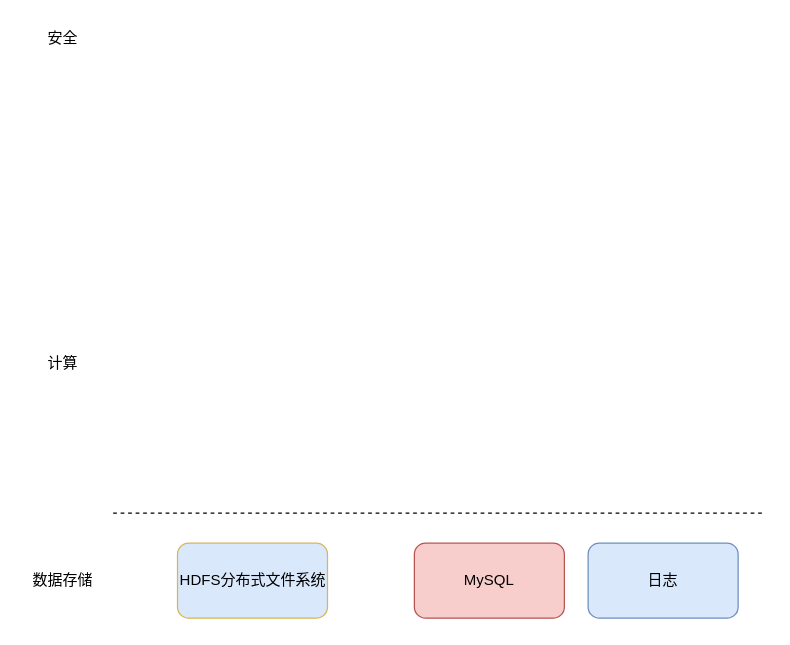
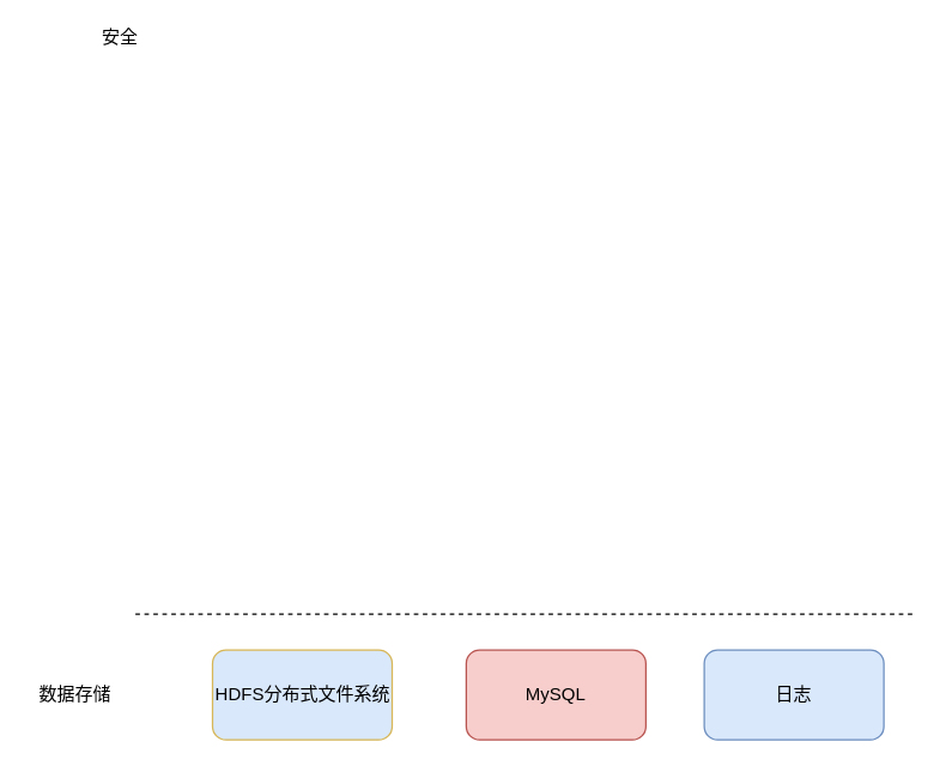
- <mxCell id="8" value="安全" style="text;html=1;strokeColor=none;fillColor=none;align=center;verticalAlign=middle;whiteSpace=wrap;rounded=0;" vertex="1" parent="1"><mxGeometry x="20" y="20" width="60" height="20" as="geometry" /></mxCell>
+ <mxCell id="8" value="安全" style="text;html=1;strokeColor=none;fillColor=none;align=center;verticalAlign=middle;whiteSpace=wrap;rounded=0;" vertex="1" parent="1"><mxGeometry x="50" y="15" width="60" height="20" as="geometry" /></mxCell>
- <mxCell id="7" value="计算" style="text;html=1;strokeColor=none;fillColor=none;align=center;verticalAlign=middle;whiteSpace=wrap;rounded=0;" vertex="1" parent="1"><mxGeometry x="20" y="280" width="60" height="20" as="geometry" /></mxCell>
- <mxCell id="3" value="MySQL" style="rounded=1;whiteSpace=wrap;html=1;fillColor=#f8cecc;strokeColor=#b85450;" vertex="1" parent="1"><mxGeometry x="331" y="434" width="120" height="60" as="geometry" /></mxCell>
+ <mxCell id="3" value="MySQL" style="rounded=1;whiteSpace=wrap;html=1;fillColor=#f8cecc;strokeColor=#b85450;" vertex="1" parent="1"><mxGeometry x="311" y="434" width="120" height="60" as="geometry" /></mxCell>
